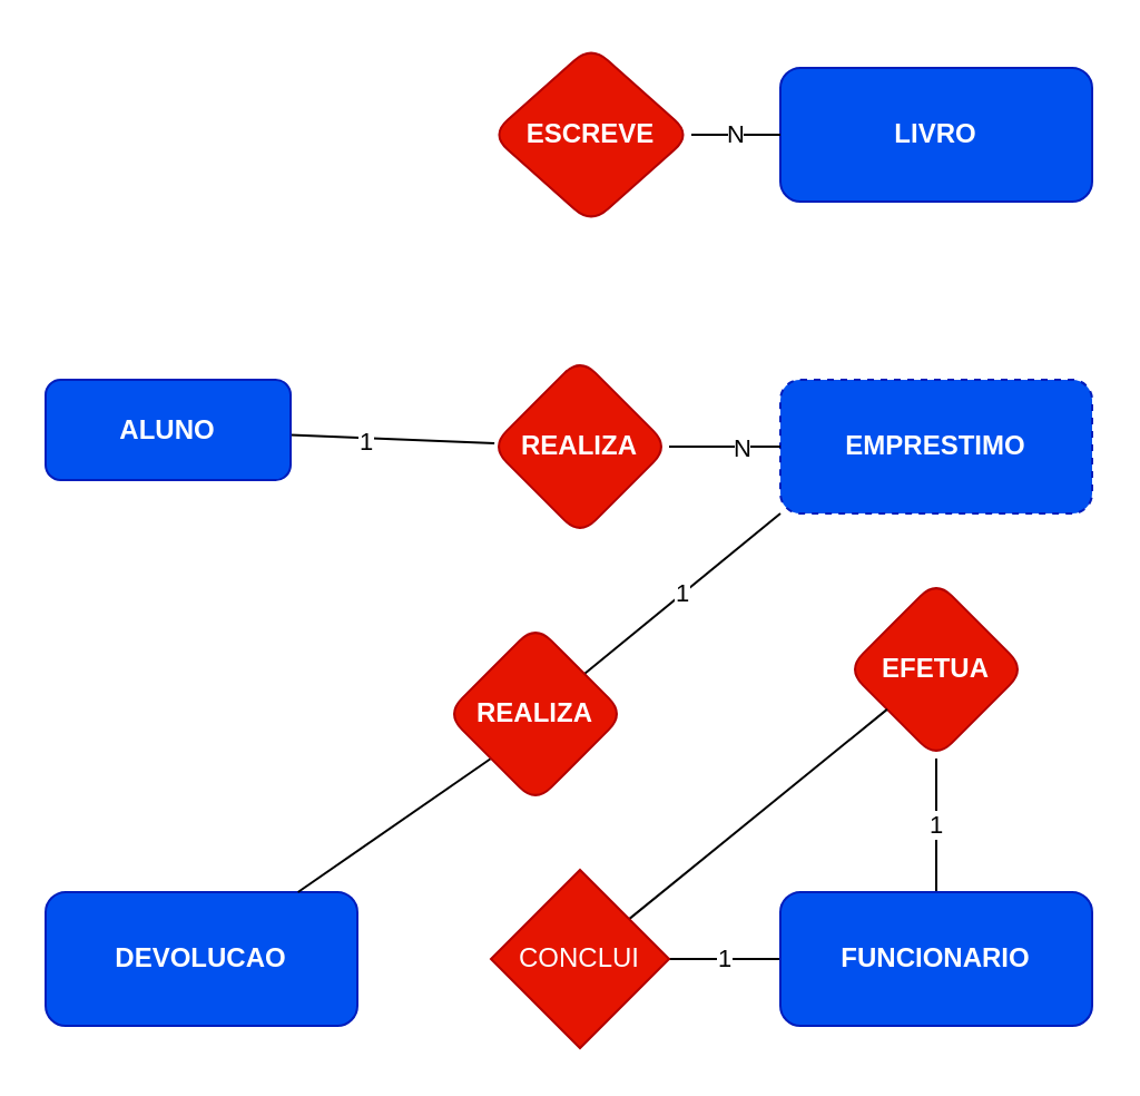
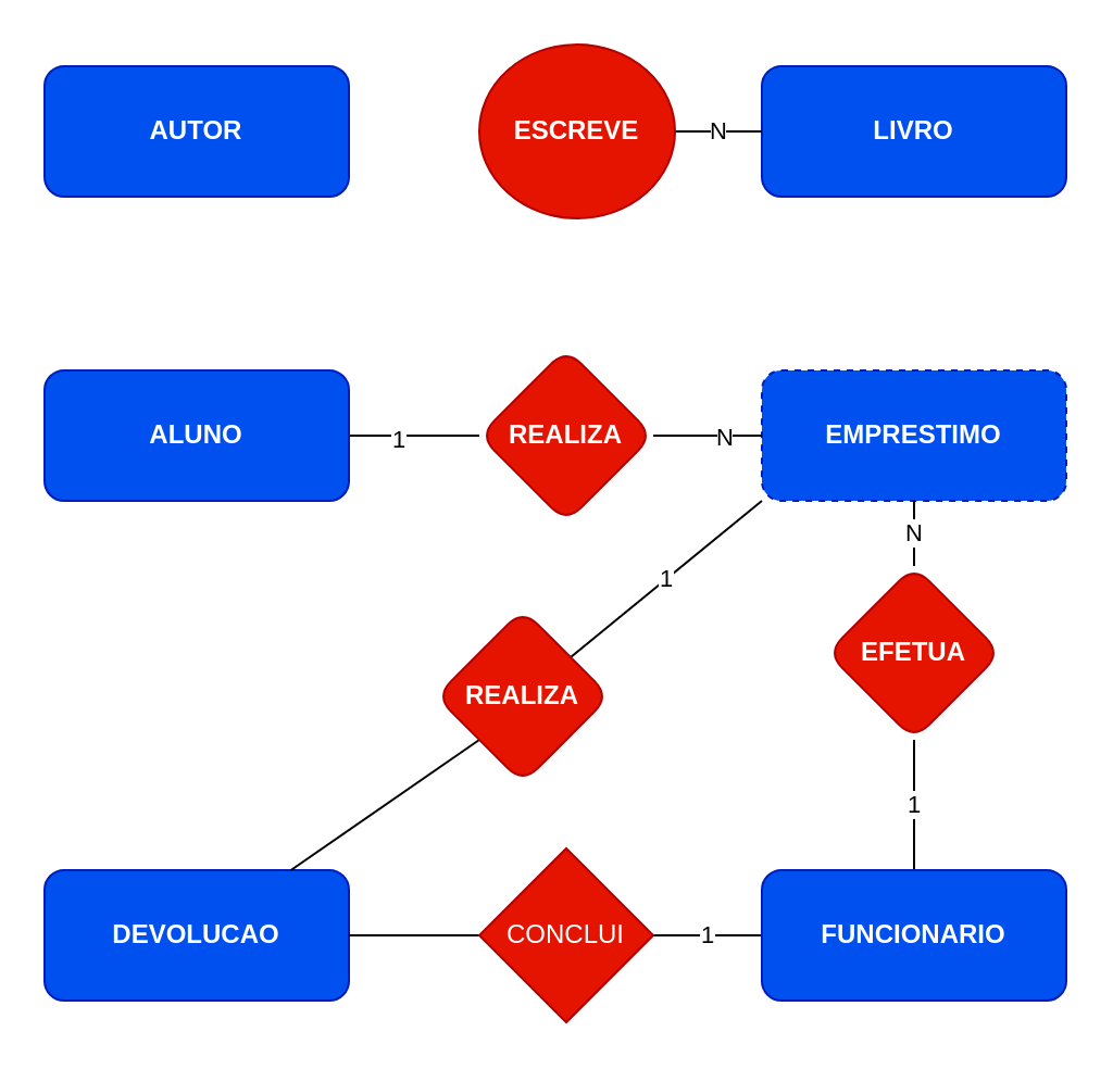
+ <mxCell id="2" value="&lt;span&gt;AUTOR&lt;/span&gt;" style="rounded=1;whiteSpace=wrap;html=1;fillColor=#0050ef;strokeColor=#001DBC;fontColor=#ffffff;fontStyle=1" parent="1" vertex="1"><mxGeometry x="20" y="30" width="140" height="60" as="geometry" /></mxCell>
- <mxCell id="14" value="ESCREVE" style="rhombus;whiteSpace=wrap;html=1;fillColor=#e51400;strokeColor=#B20000;fontColor=#ffffff;rounded=1;fontStyle=1;" parent="1" vertex="1"><mxGeometry x="220" y="20" width="90" height="80" as="geometry" /></mxCell>
+ <mxCell id="14" value="ESCREVE" style="ellipse;whiteSpace=wrap;html=1;fillColor=#e51400;strokeColor=#B20000;fontColor=#ffffff;fontStyle=1;" parent="1" vertex="1"><mxGeometry x="220" y="20" width="90" height="80" as="geometry" /></mxCell>
- <mxCell id="10" value="&lt;span&gt;ALUNO&lt;/span&gt;" style="rounded=1;whiteSpace=wrap;html=1;fillColor=#0050ef;strokeColor=#001DBC;fontColor=#ffffff;fontStyle=1" parent="1" vertex="1"><mxGeometry x="20" y="170" width="110" height="45" as="geometry" /></mxCell>
+ <mxCell id="10" value="&lt;span&gt;ALUNO&lt;/span&gt;" style="rounded=1;whiteSpace=wrap;html=1;fillColor=#0050ef;strokeColor=#001DBC;fontColor=#ffffff;fontStyle=1" parent="1" vertex="1"><mxGeometry x="20" y="170" width="140" height="60" as="geometry" /></mxCell>
+ <mxCell id="18" value="N" style="edgeStyle=none;html=1;entryX=0.5;entryY=1;entryDx=0;entryDy=0;endArrow=none;endFill=0;" parent="1" source="19" target="7" edge="1"><mxGeometry relative="1" as="geometry" /></mxCell>
- <mxCell id="20" style="edgeStyle=none;html=1;endArrow=none;endFill=0;" parent="1" source="21" target="19" edge="1"><mxGeometry relative="1" as="geometry" /></mxCell>
+ <mxCell id="20" style="edgeStyle=none;html=1;entryX=1;entryY=0.5;entryDx=0;entryDy=0;endArrow=none;endFill=0;" parent="1" source="21" target="12" edge="1"><mxGeometry relative="1" as="geometry" /></mxCell>
